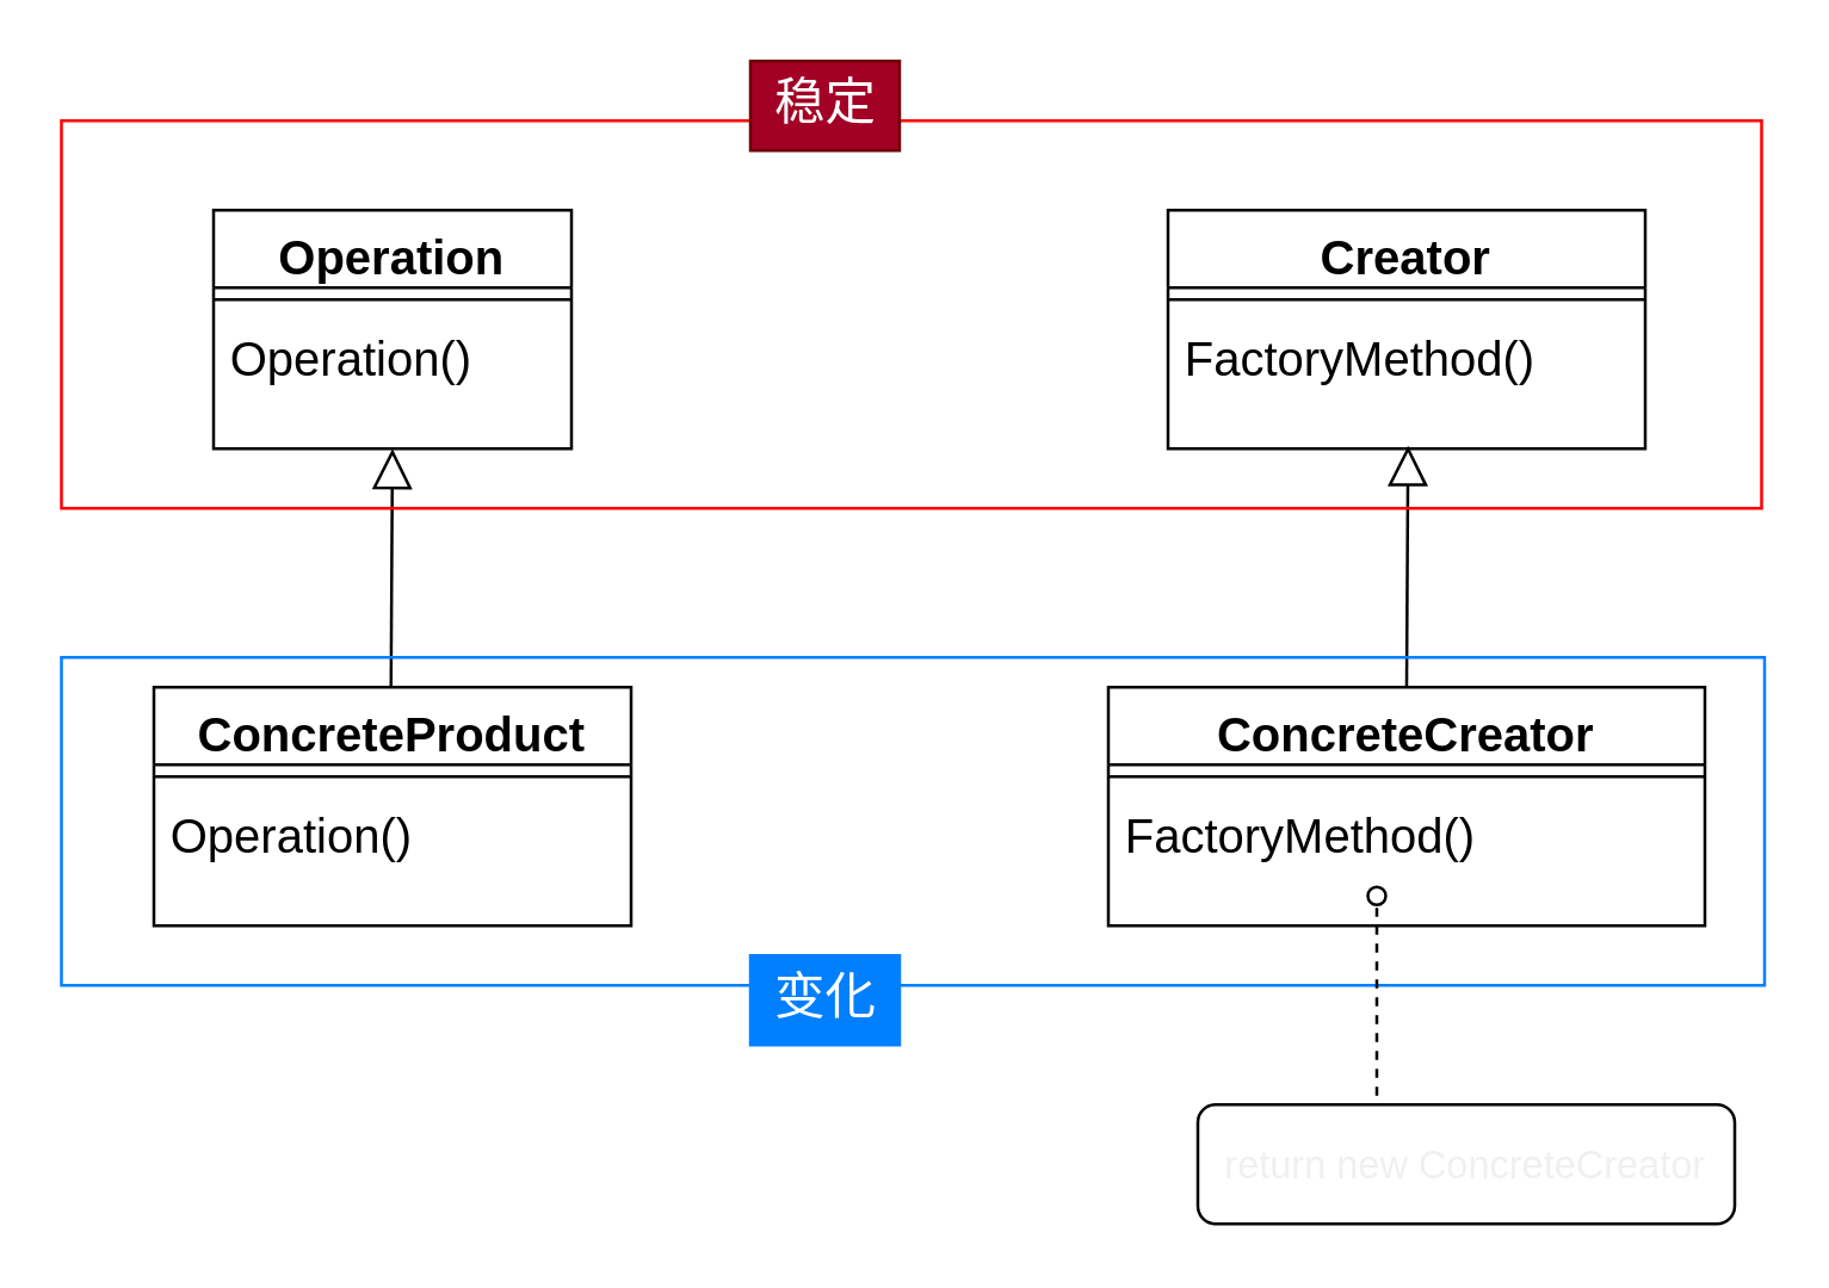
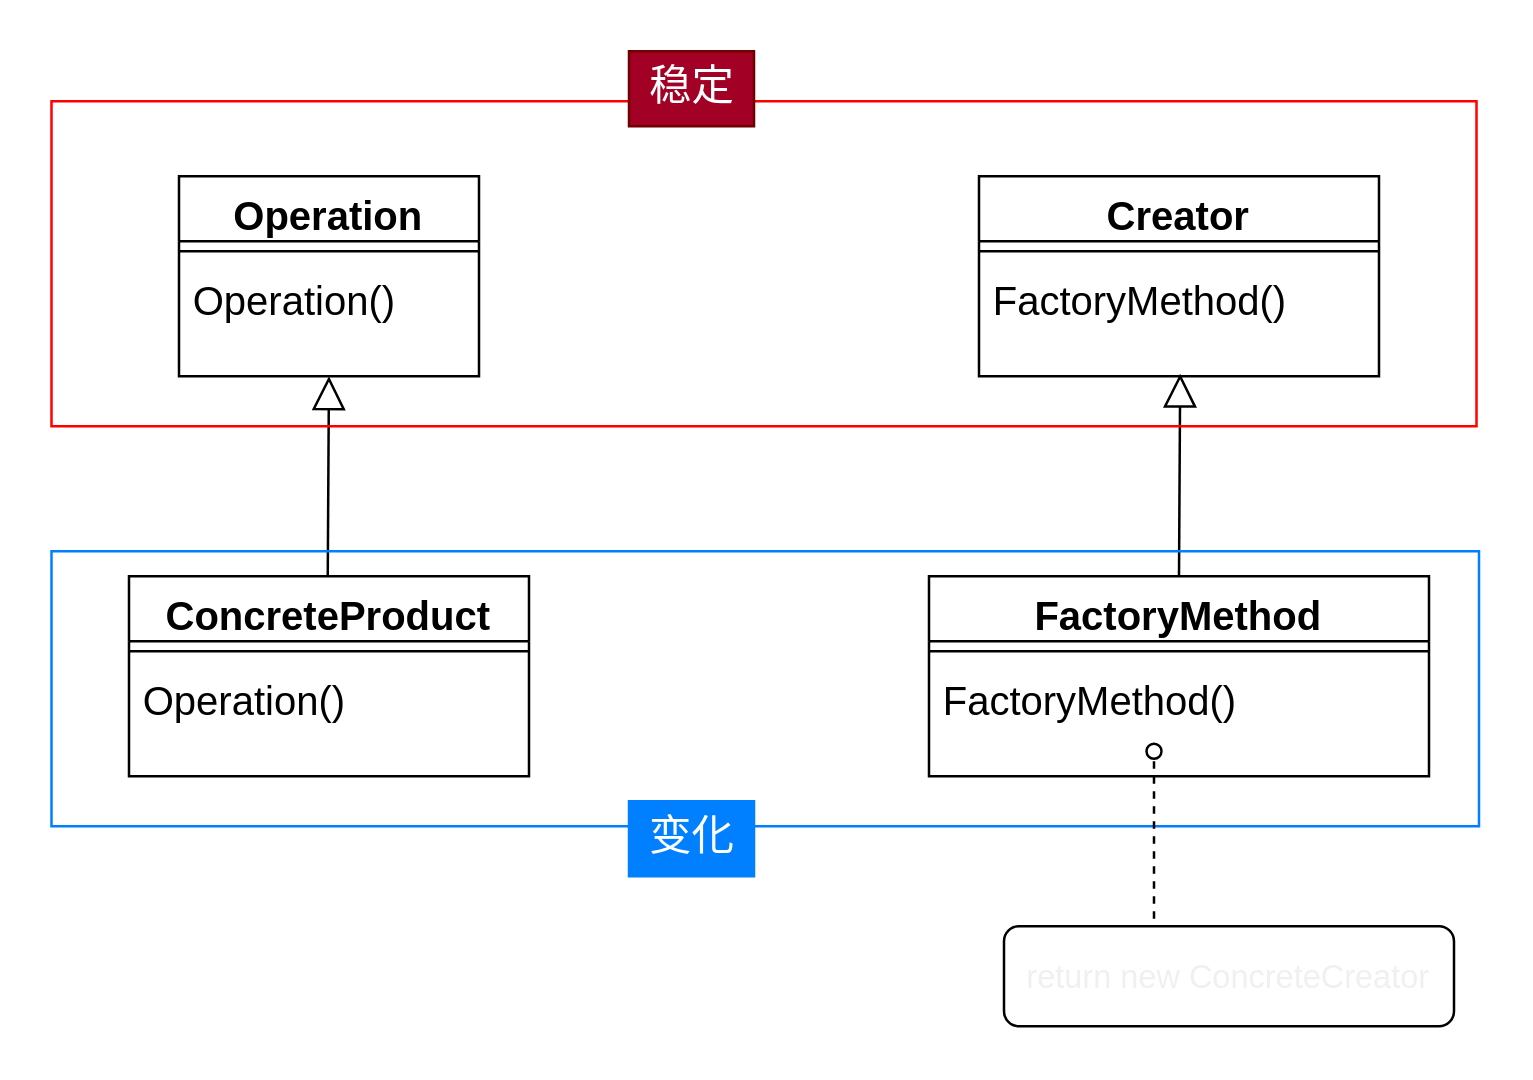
- <mxCell id="11" value="ConcreteCreator" style="swimlane;fontStyle=1;align=center;verticalAlign=top;childLayout=stackLayout;horizontal=1;startSize=26;horizontalStack=0;resizeParent=1;resizeParentMax=0;resizeLast=0;collapsible=1;marginBottom=0;fontSize=16;" parent="1" vertex="1"><mxGeometry x="371" y="230" width="200" height="80" as="geometry"><mxRectangle x="80" y="120" width="140" height="26" as="alternateBounds" /></mxGeometry></mxCell>
+ <mxCell id="11" value="FactoryMethod" style="swimlane;fontStyle=1;align=center;verticalAlign=top;childLayout=stackLayout;horizontal=1;startSize=26;horizontalStack=0;resizeParent=1;resizeParentMax=0;resizeLast=0;collapsible=1;marginBottom=0;fontSize=16;" parent="1" vertex="1"><mxGeometry x="371" y="230" width="200" height="80" as="geometry"><mxRectangle x="80" y="120" width="140" height="26" as="alternateBounds" /></mxGeometry></mxCell>
